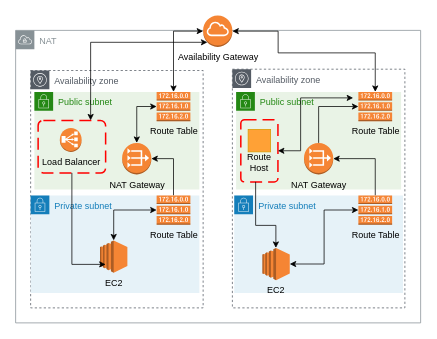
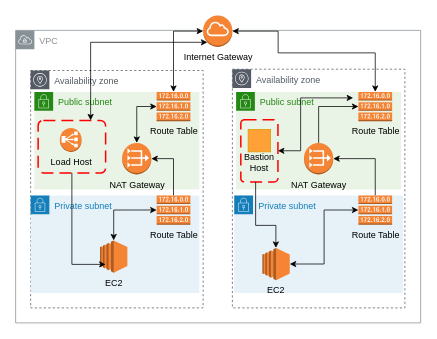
- <mxCell id="2" value="NAT" style="sketch=0;outlineConnect=0;gradientColor=none;html=1;whiteSpace=wrap;fontSize=12;fontStyle=0;shape=mxgraph.aws4.group;grIcon=mxgraph.aws4.group_vpc;strokeColor=#879196;fillColor=none;verticalAlign=top;align=left;spacingLeft=30;fontColor=#879196;dashed=0;" parent="1" vertex="1"><mxGeometry x="20" y="40" width="540" height="390" as="geometry" /></mxCell>
+ <mxCell id="2" value="VPC" style="sketch=0;outlineConnect=0;gradientColor=none;html=1;whiteSpace=wrap;fontSize=12;fontStyle=0;shape=mxgraph.aws4.group;grIcon=mxgraph.aws4.group_vpc;strokeColor=#879196;fillColor=none;verticalAlign=top;align=left;spacingLeft=30;fontColor=#879196;dashed=0;" parent="1" vertex="1"><mxGeometry x="20" y="40" width="540" height="390" as="geometry" /></mxCell>
- <mxCell id="3" value="Availability Gateway" style="outlineConnect=0;dashed=0;verticalLabelPosition=bottom;verticalAlign=top;align=center;html=1;shape=mxgraph.aws3.internet_gateway;fillColor=#F58534;gradientColor=none;" parent="1" vertex="1"><mxGeometry x="270" y="20" width="39" height="42" as="geometry" /></mxCell>
+ <mxCell id="3" value="Internet Gateway" style="outlineConnect=0;dashed=0;verticalLabelPosition=bottom;verticalAlign=top;align=center;html=1;shape=mxgraph.aws3.internet_gateway;fillColor=#F58534;gradientColor=none;" parent="1" vertex="1"><mxGeometry x="270" y="20" width="39" height="42" as="geometry" /></mxCell>
- <mxCell id="7" value="Route Host" style="text;html=1;strokeColor=none;fillColor=none;align=center;verticalAlign=middle;whiteSpace=wrap;rounded=0;" parent="5" vertex="1"><mxGeometry x="1" y="79" width="60" height="30" as="geometry" /></mxCell>
+ <mxCell id="7" value="Bastion Host" style="text;html=1;strokeColor=none;fillColor=none;align=center;verticalAlign=middle;whiteSpace=wrap;rounded=0;" parent="5" vertex="1"><mxGeometry x="1" y="79" width="60" height="30" as="geometry" /></mxCell>
- <mxCell id="11" value="Load Balancer" style="outlineConnect=0;dashed=0;verticalLabelPosition=bottom;verticalAlign=top;align=center;html=1;shape=mxgraph.aws3.classic_load_balancer;fillColor=#F58534;gradientColor=none;" vertex="1" parent="10"><mxGeometry x="34" y="48" width="29" height="32" as="geometry" /></mxCell>
+ <mxCell id="11" value="Load Host" style="outlineConnect=0;dashed=0;verticalLabelPosition=bottom;verticalAlign=top;align=center;html=1;shape=mxgraph.aws3.classic_load_balancer;fillColor=#F58534;gradientColor=none;" vertex="1" parent="10"><mxGeometry x="34" y="48" width="29" height="32" as="geometry" /></mxCell>
